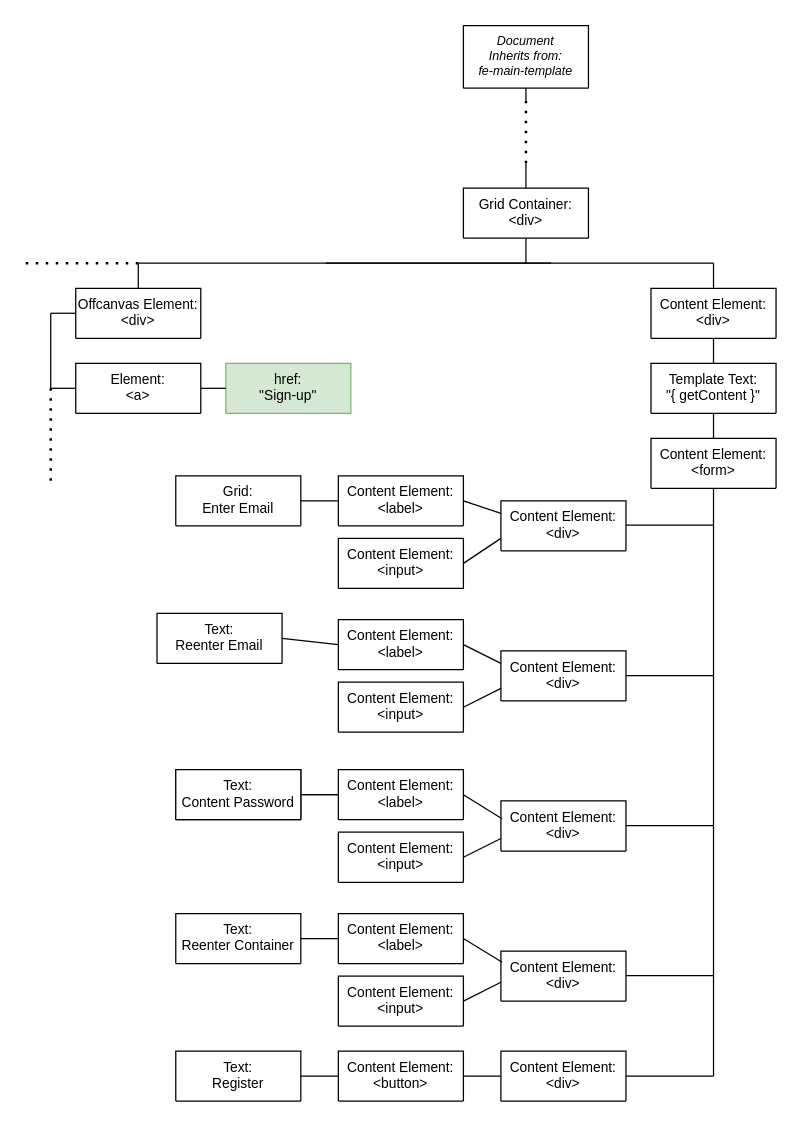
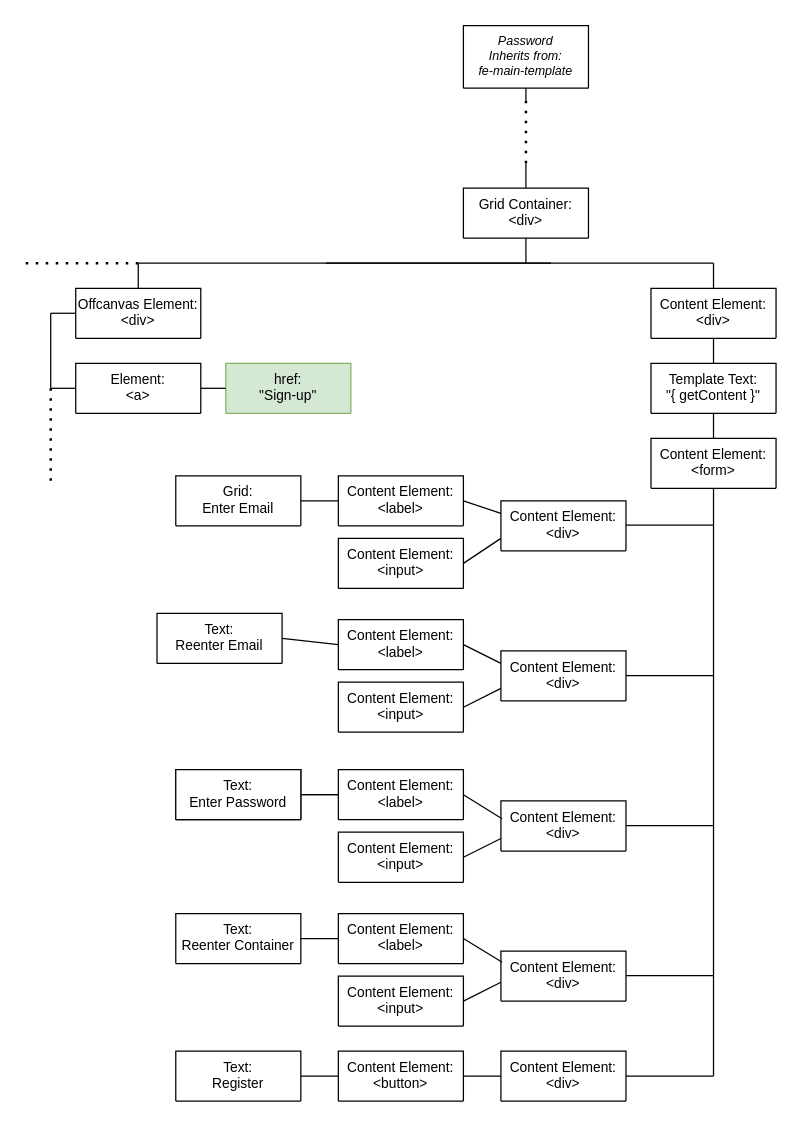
- <mxCell id="2" value="Document&#10;Inherits from:&#10;fe-main-template&#10;" style="swimlane;fontStyle=2;align=center;verticalAlign=top;childLayout=stackLayout;horizontal=1;startSize=50;horizontalStack=0;resizeParent=1;resizeLast=0;collapsible=1;marginBottom=0;rounded=0;shadow=0;strokeWidth=1;fontSize=10;" parent="1" vertex="1"><mxGeometry x="370" y="20" width="100" height="50" as="geometry"><mxRectangle x="230" y="140" width="160" height="26" as="alternateBounds" /></mxGeometry></mxCell>
+ <mxCell id="2" value="Password&#10;Inherits from:&#10;fe-main-template&#10;" style="swimlane;fontStyle=2;align=center;verticalAlign=top;childLayout=stackLayout;horizontal=1;startSize=50;horizontalStack=0;resizeParent=1;resizeLast=0;collapsible=1;marginBottom=0;rounded=0;shadow=0;strokeWidth=1;fontSize=10;" parent="1" vertex="1"><mxGeometry x="370" y="20" width="100" height="50" as="geometry"><mxRectangle x="230" y="140" width="160" height="26" as="alternateBounds" /></mxGeometry></mxCell>
- <mxCell id="61" value="Text:&#10;Content Password&#10;" style="swimlane;fontStyle=0;align=center;verticalAlign=top;childLayout=stackLayout;horizontal=1;startSize=50;horizontalStack=0;resizeParent=1;resizeLast=0;collapsible=1;marginBottom=0;rounded=0;shadow=0;strokeWidth=1;fontSize=11;" vertex="1" parent="1"><mxGeometry x="140" y="615" width="100" height="40" as="geometry"><mxRectangle x="130" y="380" width="160" height="26" as="alternateBounds" /></mxGeometry></mxCell>
+ <mxCell id="61" value="Text:&#10;Enter Password&#10;" style="swimlane;fontStyle=0;align=center;verticalAlign=top;childLayout=stackLayout;horizontal=1;startSize=50;horizontalStack=0;resizeParent=1;resizeLast=0;collapsible=1;marginBottom=0;rounded=0;shadow=0;strokeWidth=1;fontSize=11;" vertex="1" parent="1"><mxGeometry x="140" y="615" width="100" height="40" as="geometry"><mxRectangle x="130" y="380" width="160" height="26" as="alternateBounds" /></mxGeometry></mxCell>
